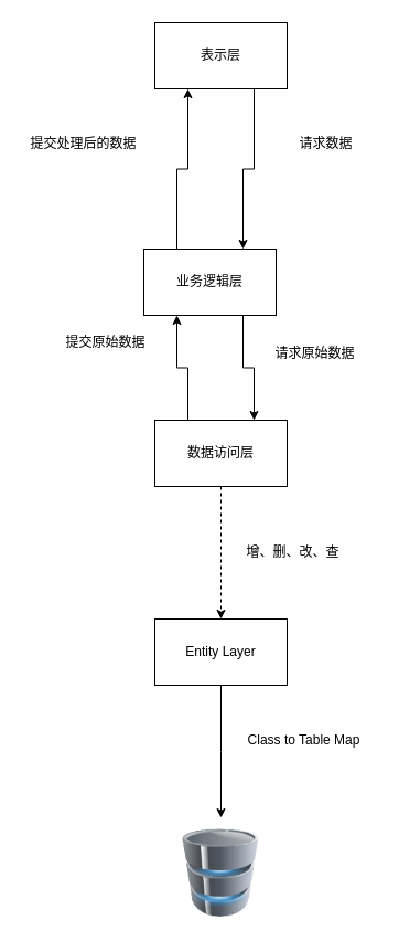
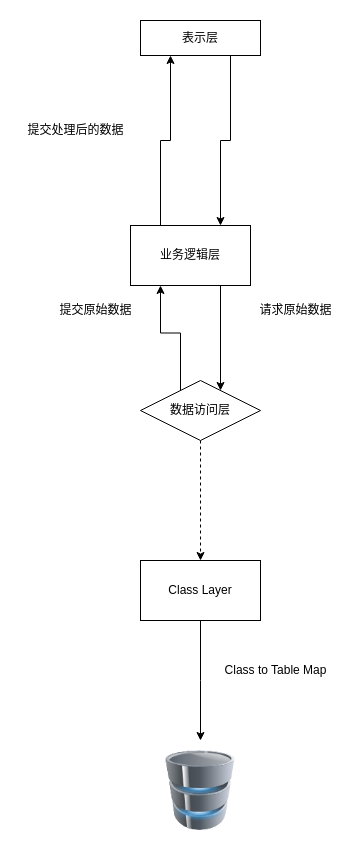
- <mxCell id="9" value="表示层" style="rounded=0;whiteSpace=wrap;html=1;" vertex="1" parent="1"><mxGeometry x="140" y="20" width="120" height="60" as="geometry" /></mxCell>
+ <mxCell id="9" value="表示层" style="rounded=0;whiteSpace=wrap;html=1;" vertex="1" parent="1"><mxGeometry x="140" y="20" width="120" height="35" as="geometry" /></mxCell>
- <mxCell id="11" value="请求数据" style="text;html=1;align=center;verticalAlign=middle;resizable=0;points=[];autosize=1;" vertex="1" parent="1"><mxGeometry x="265" y="120" width="60" height="20" as="geometry" /></mxCell>
- <mxCell id="10" value="请求原始数据" style="text;html=1;align=center;verticalAlign=middle;resizable=0;points=[];autosize=1;" vertex="1" parent="1"><mxGeometry x="240" y="310" width="90" height="20" as="geometry" /></mxCell>
+ <mxCell id="10" value="请求原始数据" style="text;html=1;align=center;verticalAlign=middle;resizable=0;points=[];autosize=1;" vertex="1" parent="1"><mxGeometry x="250" y="300" width="90" height="20" as="geometry" /></mxCell>
- <mxCell id="4" value="数据访问层" style="rounded=0;whiteSpace=wrap;html=1;" vertex="1" parent="1"><mxGeometry x="140" y="380" width="120" height="60" as="geometry" /></mxCell>
+ <mxCell id="4" value="数据访问层" style="rhombus;whiteSpace=wrap;html=1;" vertex="1" parent="1"><mxGeometry x="140" y="380" width="120" height="60" as="geometry" /></mxCell>
- <mxCell id="17" value="增、删、改、查" style="text;html=1;align=center;verticalAlign=middle;resizable=0;points=[];autosize=1;" vertex="1" parent="1"><mxGeometry x="215" y="490" width="100" height="20" as="geometry" /></mxCell>
- <mxCell id="15" value="Entity Layer" style="rounded=0;whiteSpace=wrap;html=1;" vertex="1" parent="1"><mxGeometry x="140" y="560" width="120" height="60" as="geometry" /></mxCell>
+ <mxCell id="15" value="Class Layer" style="rounded=0;whiteSpace=wrap;html=1;" vertex="1" parent="1"><mxGeometry x="140" y="560" width="120" height="60" as="geometry" /></mxCell>
